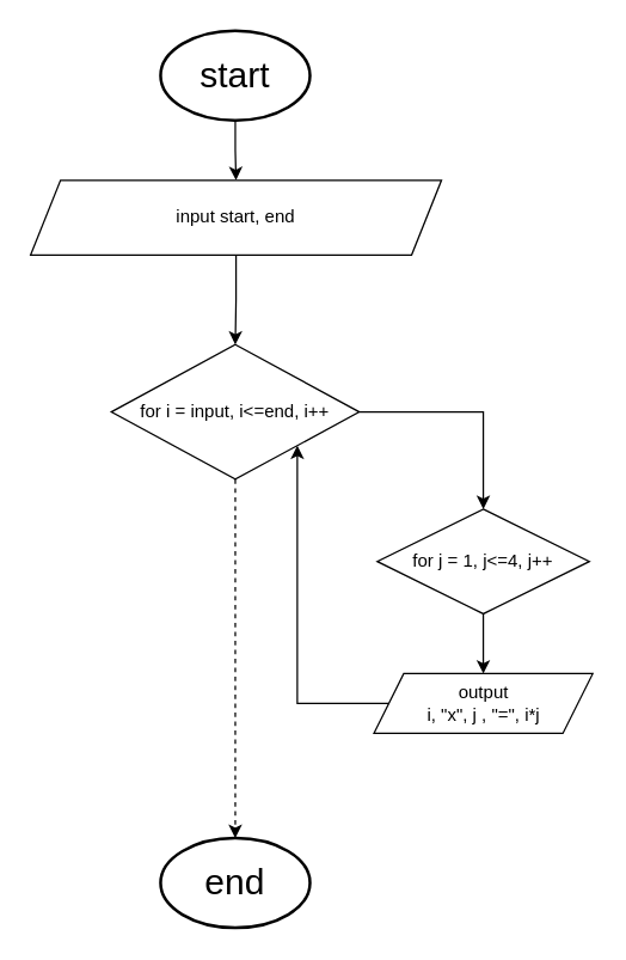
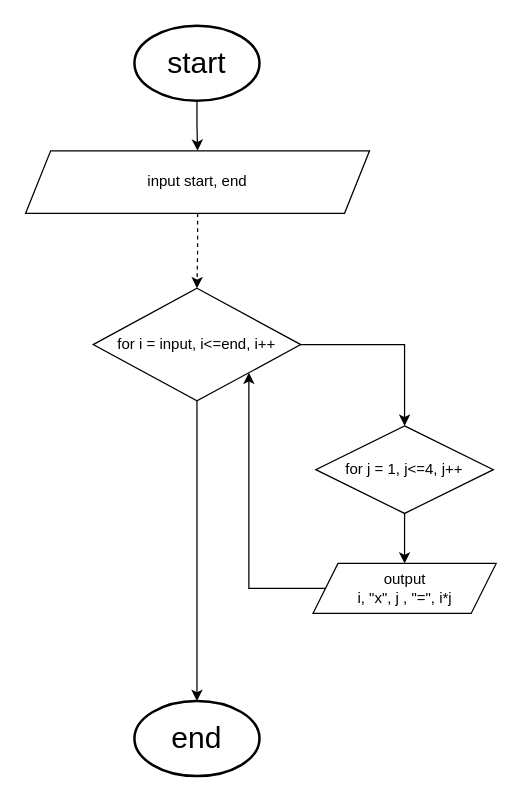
- <mxCell id="4" style="edgeStyle=orthogonalEdgeStyle;rounded=0;orthogonalLoop=1;jettySize=auto;html=1;exitX=0.5;exitY=1;exitDx=0;exitDy=0;entryX=0.5;entryY=0;entryDx=0;entryDy=0;" edge="1" parent="1" source="5" target="8"><mxGeometry relative="1" as="geometry" /></mxCell>
+ <mxCell id="4" style="edgeStyle=orthogonalEdgeStyle;rounded=0;orthogonalLoop=1;jettySize=auto;html=1;exitX=0.5;exitY=1;exitDx=0;exitDy=0;entryX=0.5;entryY=0;entryDx=0;entryDy=0;dashed=1;" edge="1" parent="1" source="5" target="8"><mxGeometry relative="1" as="geometry" /></mxCell>
- <mxCell id="13" style="edgeStyle=orthogonalEdgeStyle;rounded=0;orthogonalLoop=1;jettySize=auto;html=1;entryX=0.5;entryY=0;entryDx=0;entryDy=0;entryPerimeter=0;dashed=1;" edge="1" parent="1" source="8" target="6"><mxGeometry relative="1" as="geometry" /></mxCell>
+ <mxCell id="13" style="edgeStyle=orthogonalEdgeStyle;rounded=0;orthogonalLoop=1;jettySize=auto;html=1;entryX=0.5;entryY=0;entryDx=0;entryDy=0;entryPerimeter=0;" edge="1" parent="1" source="8" target="6"><mxGeometry relative="1" as="geometry" /></mxCell>
